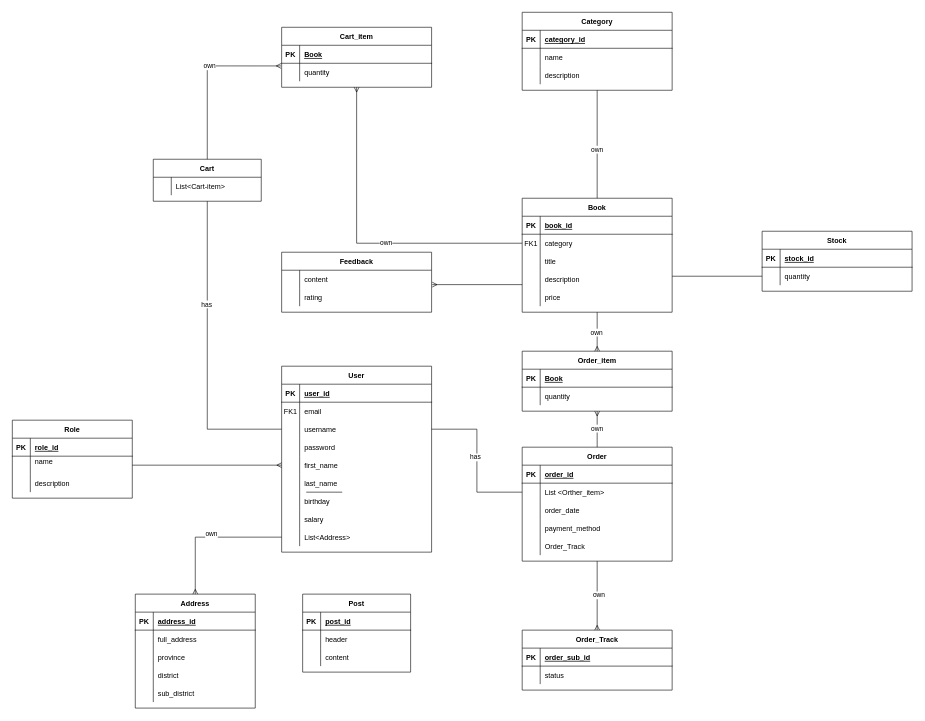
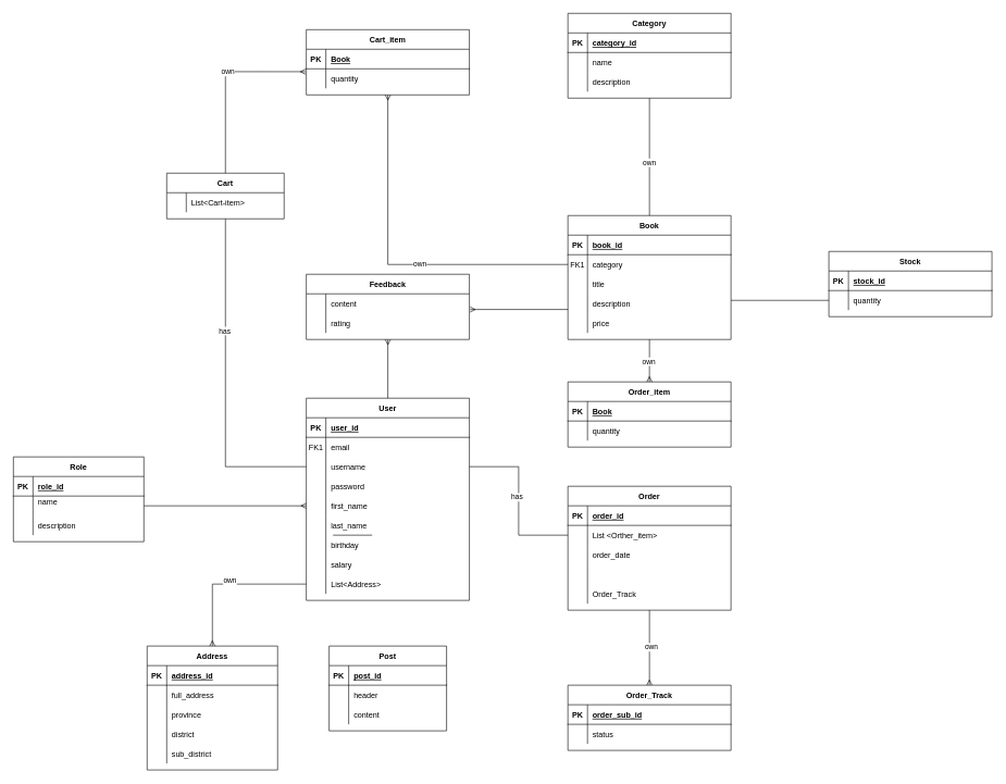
+ <mxCell id="149" value="" style="fontSize=12;html=1;endArrow=ERmany;rounded=0;exitX=0.5;exitY=0;exitDx=0;exitDy=0;entryX=0.5;entryY=1;entryDx=0;entryDy=0;" parent="1" source="2" target="66" edge="1"><mxGeometry width="100" height="100" relative="1" as="geometry"><mxPoint x="630" y="605" as="sourcePoint" /><mxPoint x="580" y="535" as="targetPoint" /></mxGeometry></mxCell>
- <mxCell id="152" value="" style="fontSize=12;html=1;endArrow=ERmany;startArrow=none;rounded=0;entryX=0.5;entryY=1;entryDx=0;entryDy=0;exitX=0.5;exitY=0;exitDx=0;exitDy=0;startFill=0;endFill=0;" parent="1" source="124" target="117" edge="1"><mxGeometry width="100" height="100" relative="1" as="geometry"><mxPoint x="1130" y="765" as="sourcePoint" /><mxPoint x="1230" y="665" as="targetPoint" /></mxGeometry></mxCell>
- <mxCell id="153" value="own" style="edgeLabel;html=1;align=center;verticalAlign=middle;resizable=0;points=[];" parent="152" vertex="1" connectable="0"><mxGeometry x="0.069" y="1" relative="1" as="geometry"><mxPoint as="offset" /></mxGeometry></mxCell>
- <mxCell id="136" value="payment_method" style="shape=partialRectangle;overflow=hidden;connectable=0;fillColor=none;top=0;left=0;bottom=0;right=0;align=left;spacingLeft=6;" parent="134" vertex="1"><mxGeometry x="30" width="220" height="30" as="geometry"><mxRectangle width="220" height="30" as="alternateBounds" /></mxGeometry></mxCell>
